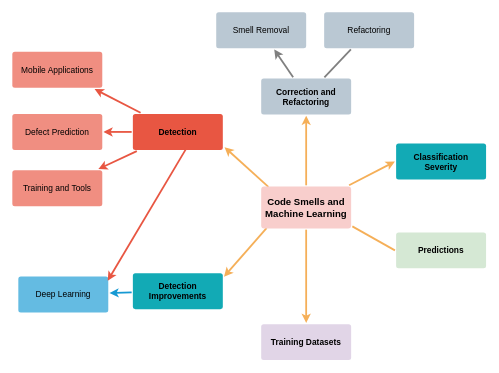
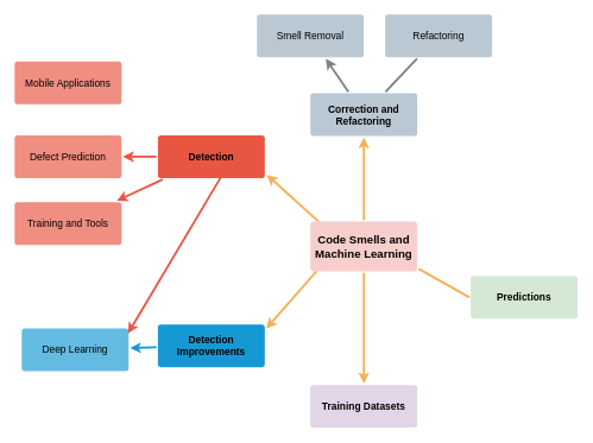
- <mxCell id="7" value="" style="edgeStyle=none;rounded=1;jumpStyle=none;html=1;shadow=0;labelBackgroundColor=none;startArrow=none;startFill=0;jettySize=auto;orthogonalLoop=1;strokeColor=#E85642;strokeWidth=3;fontFamily=Helvetica;fontSize=14;fontColor=#000000;spacing=5;fontStyle=1;fillColor=#b0e3e6;" parent="1" source="10" target="13" edge="1"><mxGeometry relative="1" as="geometry" /></mxCell>
- <mxCell id="22" value="Classification Severity" style="rounded=1;whiteSpace=wrap;html=1;shadow=0;labelBackgroundColor=none;strokeColor=none;strokeWidth=3;fillColor=#12aab5;fontFamily=Helvetica;fontSize=14;fontColor=#000000;align=center;spacing=5;fontStyle=1;arcSize=7;perimeterSpacing=2;" parent="1" vertex="1"><mxGeometry x="660" y="239" width="150" height="60" as="geometry" /></mxCell>
- <mxCell id="3" value="" style="edgeStyle=none;rounded=0;jumpStyle=none;html=1;shadow=0;labelBackgroundColor=none;startArrow=none;startFill=0;endArrow=classic;endFill=1;jettySize=auto;orthogonalLoop=1;strokeColor=#F5AF58;strokeWidth=3;fontFamily=Helvetica;fontSize=16;fontColor=#000000;spacing=5;entryX=0;entryY=0.5;entryDx=0;entryDy=0;" parent="1" source="6" target="22" edge="1"><mxGeometry relative="1" as="geometry" /></mxCell>
- <mxCell id="15" value="Detection Improvements" style="rounded=1;whiteSpace=wrap;html=1;shadow=0;labelBackgroundColor=none;strokeColor=none;strokeWidth=3;fillColor=#12aab5;fontFamily=Helvetica;fontSize=14;fontColor=#000000;align=center;spacing=5;fontStyle=1;arcSize=7;perimeterSpacing=2;" parent="1" vertex="1"><mxGeometry x="221" y="455" width="150" height="60" as="geometry" /></mxCell>
+ <mxCell id="15" value="Detection Improvements" style="rounded=1;whiteSpace=wrap;html=1;shadow=0;labelBackgroundColor=none;strokeColor=none;strokeWidth=3;fillColor=#1699d3;fontFamily=Helvetica;fontSize=14;fontColor=#000000;align=center;spacing=5;fontStyle=1;arcSize=7;perimeterSpacing=2;" parent="1" vertex="1"><mxGeometry x="221" y="455" width="150" height="60" as="geometry" /></mxCell>
